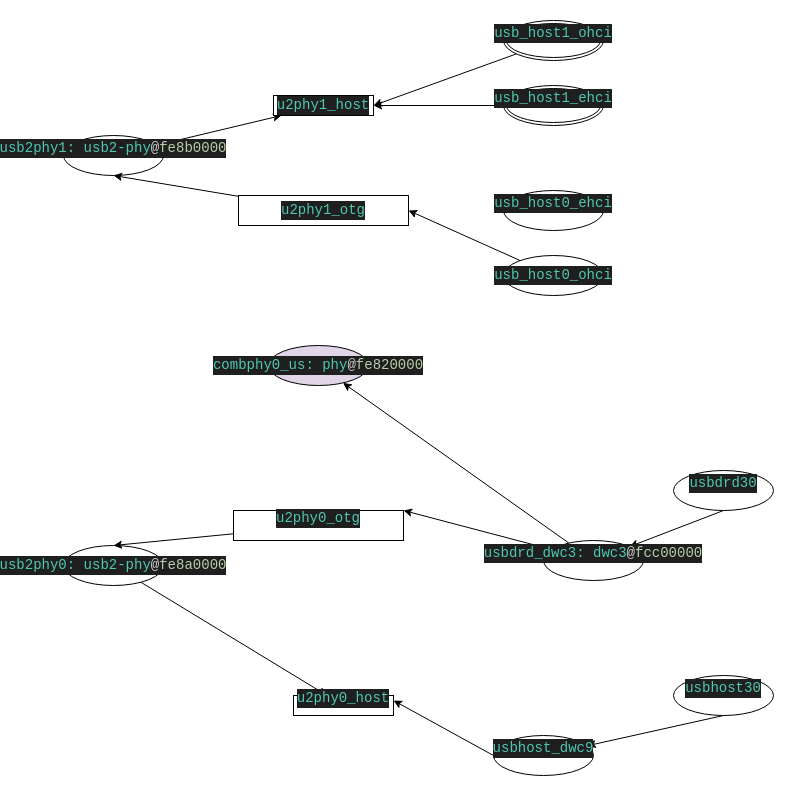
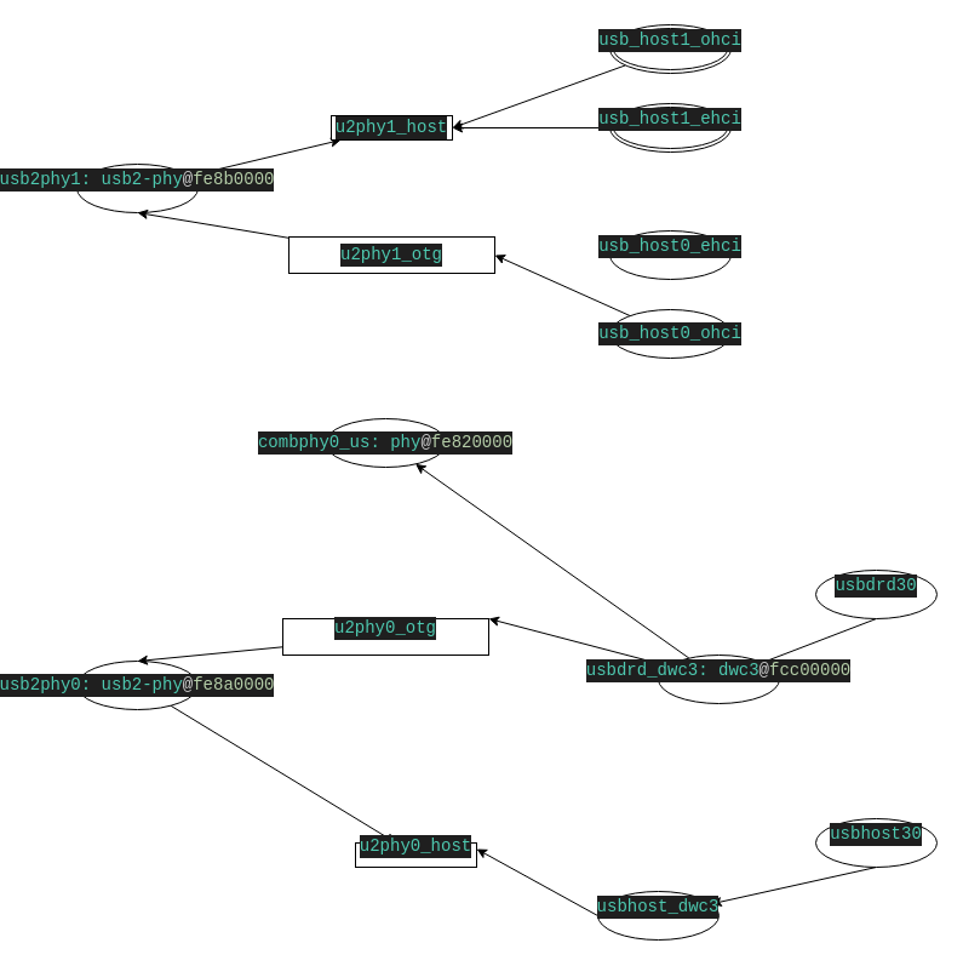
- <mxCell id="12" value="&lt;div style=&quot;color: rgb(204, 204, 204); background-color: rgb(31, 31, 31); font-family: Consolas, &amp;quot;Courier New&amp;quot;, monospace; font-size: 14px; line-height: 19px; white-space: pre;&quot;&gt;&lt;span style=&quot;color: #4ec9b0;&quot;&gt;combphy0_us:&lt;/span&gt; &lt;span style=&quot;color: #4ec9b0;&quot;&gt;phy&lt;/span&gt;&lt;span style=&quot;color: #d4d4d4;&quot;&gt;@&lt;/span&gt;&lt;span style=&quot;color: #b5cea8;&quot;&gt;fe820000&lt;/span&gt;&lt;/div&gt;" style="ellipse;whiteSpace=wrap;html=1;align=center;fillColor=#e1d5e7;" vertex="1" parent="1"><mxGeometry x="225" y="345" width="100" height="40" as="geometry" /></mxCell>
+ <mxCell id="12" value="&lt;div style=&quot;color: rgb(204, 204, 204); background-color: rgb(31, 31, 31); font-family: Consolas, &amp;quot;Courier New&amp;quot;, monospace; font-size: 14px; line-height: 19px; white-space: pre;&quot;&gt;&lt;span style=&quot;color: #4ec9b0;&quot;&gt;combphy0_us:&lt;/span&gt; &lt;span style=&quot;color: #4ec9b0;&quot;&gt;phy&lt;/span&gt;&lt;span style=&quot;color: #d4d4d4;&quot;&gt;@&lt;/span&gt;&lt;span style=&quot;color: #b5cea8;&quot;&gt;fe820000&lt;/span&gt;&lt;/div&gt;" style="ellipse;whiteSpace=wrap;html=1;align=center;" vertex="1" parent="1"><mxGeometry x="225" y="345" width="100" height="40" as="geometry" /></mxCell>
- <mxCell id="20" style="edgeStyle=none;rounded=0;orthogonalLoop=1;jettySize=auto;html=1;exitX=0.5;exitY=1;exitDx=0;exitDy=0;" edge="1" parent="1" source="21" target="24"><mxGeometry relative="1" as="geometry" /></mxCell>
+ <mxCell id="20" style="edgeStyle=none;rounded=0;orthogonalLoop=1;jettySize=auto;html=1;exitX=0.5;exitY=1;exitDx=0;exitDy=0;endArrow=none;" edge="1" parent="1" source="21" target="24"><mxGeometry relative="1" as="geometry" /></mxCell>
- <mxCell id="28" value="&#10;&lt;div style=&quot;color: #cccccc;background-color: #1f1f1f;font-family: Consolas, 'Courier New', monospace;font-weight: normal;font-size: 14px;line-height: 19px;white-space: pre;&quot;&gt;&lt;div&gt;&lt;span style=&quot;color: #4ec9b0;&quot;&gt;usbhost_dwc9&lt;/span&gt;&lt;/div&gt;&lt;/div&gt;&#10;&#10;" style="ellipse;whiteSpace=wrap;html=1;align=center;" vertex="1" parent="1"><mxGeometry x="450" y="735" width="100" height="40" as="geometry" /></mxCell>
+ <mxCell id="28" value="&#10;&lt;div style=&quot;color: #cccccc;background-color: #1f1f1f;font-family: Consolas, 'Courier New', monospace;font-weight: normal;font-size: 14px;line-height: 19px;white-space: pre;&quot;&gt;&lt;div&gt;&lt;span style=&quot;color: #4ec9b0;&quot;&gt;usbhost_dwc3&lt;/span&gt;&lt;/div&gt;&lt;/div&gt;&#10;&#10;" style="ellipse;whiteSpace=wrap;html=1;align=center;" vertex="1" parent="1"><mxGeometry x="450" y="735" width="100" height="40" as="geometry" /></mxCell>
